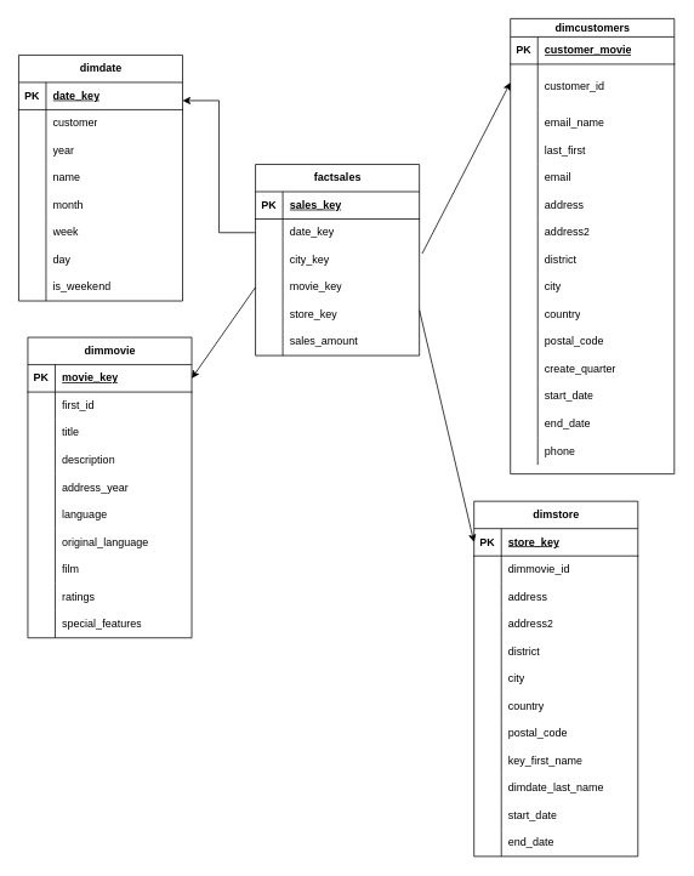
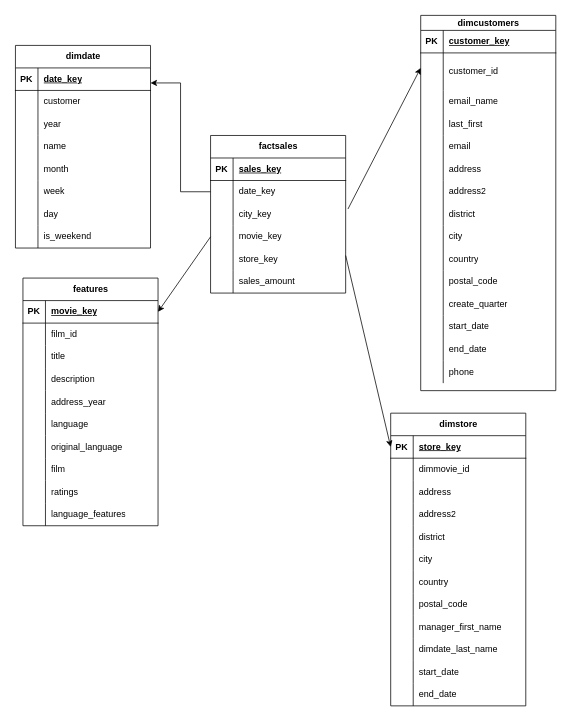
- <mxCell id="49" value="customer_movie" style="shape=partialRectangle;connectable=0;fillColor=none;top=0;left=0;bottom=0;right=0;align=left;spacingLeft=6;fontStyle=5;overflow=hidden;whiteSpace=wrap;html=1;" parent="47" vertex="1"><mxGeometry x="30" width="150" height="30" as="geometry"><mxRectangle width="150" height="30" as="alternateBounds" /></mxGeometry></mxCell>
+ <mxCell id="49" value="customer_key" style="shape=partialRectangle;connectable=0;fillColor=none;top=0;left=0;bottom=0;right=0;align=left;spacingLeft=6;fontStyle=5;overflow=hidden;whiteSpace=wrap;html=1;" parent="47" vertex="1"><mxGeometry x="30" width="150" height="30" as="geometry"><mxRectangle width="150" height="30" as="alternateBounds" /></mxGeometry></mxCell>
- <mxCell id="92" value="dimmovie" style="shape=table;startSize=30;container=1;collapsible=1;childLayout=tableLayout;fixedRows=1;rowLines=0;fontStyle=1;align=center;resizeLast=1;html=1;" parent="1" vertex="1"><mxGeometry x="30" y="370" width="180" height="330" as="geometry" /></mxCell>
+ <mxCell id="92" value="features" style="shape=table;startSize=30;container=1;collapsible=1;childLayout=tableLayout;fixedRows=1;rowLines=0;fontStyle=1;align=center;resizeLast=1;html=1;" parent="1" vertex="1"><mxGeometry x="30" y="370" width="180" height="330" as="geometry" /></mxCell>
- <mxCell id="98" value="first_id" style="shape=partialRectangle;connectable=0;fillColor=none;top=0;left=0;bottom=0;right=0;align=left;spacingLeft=6;overflow=hidden;whiteSpace=wrap;html=1;" parent="96" vertex="1"><mxGeometry x="30" width="150" height="30" as="geometry"><mxRectangle width="150" height="30" as="alternateBounds" /></mxGeometry></mxCell>
+ <mxCell id="98" value="film_id" style="shape=partialRectangle;connectable=0;fillColor=none;top=0;left=0;bottom=0;right=0;align=left;spacingLeft=6;overflow=hidden;whiteSpace=wrap;html=1;" parent="96" vertex="1"><mxGeometry x="30" width="150" height="30" as="geometry"><mxRectangle width="150" height="30" as="alternateBounds" /></mxGeometry></mxCell>
- <mxCell id="122" value="special_features" style="shape=partialRectangle;connectable=0;fillColor=none;top=0;left=0;bottom=0;right=0;align=left;spacingLeft=6;overflow=hidden;whiteSpace=wrap;html=1;" parent="120" vertex="1"><mxGeometry x="30" width="150" height="30" as="geometry"><mxRectangle width="150" height="30" as="alternateBounds" /></mxGeometry></mxCell>
+ <mxCell id="122" value="language_features" style="shape=partialRectangle;connectable=0;fillColor=none;top=0;left=0;bottom=0;right=0;align=left;spacingLeft=6;overflow=hidden;whiteSpace=wrap;html=1;" parent="120" vertex="1"><mxGeometry x="30" width="150" height="30" as="geometry"><mxRectangle width="150" height="30" as="alternateBounds" /></mxGeometry></mxCell>
- <mxCell id="150" value="key_first_name" style="shape=partialRectangle;connectable=0;fillColor=none;top=0;left=0;bottom=0;right=0;align=left;spacingLeft=6;overflow=hidden;whiteSpace=wrap;html=1;" parent="148" vertex="1"><mxGeometry x="30" width="150" height="30" as="geometry"><mxRectangle width="150" height="30" as="alternateBounds" /></mxGeometry></mxCell>
+ <mxCell id="150" value="manager_first_name" style="shape=partialRectangle;connectable=0;fillColor=none;top=0;left=0;bottom=0;right=0;align=left;spacingLeft=6;overflow=hidden;whiteSpace=wrap;html=1;" parent="148" vertex="1"><mxGeometry x="30" width="150" height="30" as="geometry"><mxRectangle width="150" height="30" as="alternateBounds" /></mxGeometry></mxCell>
